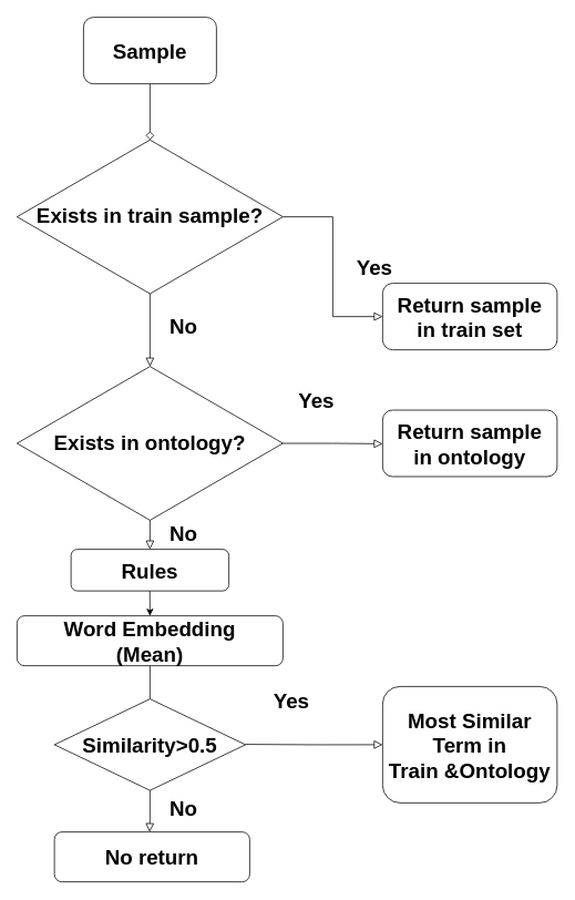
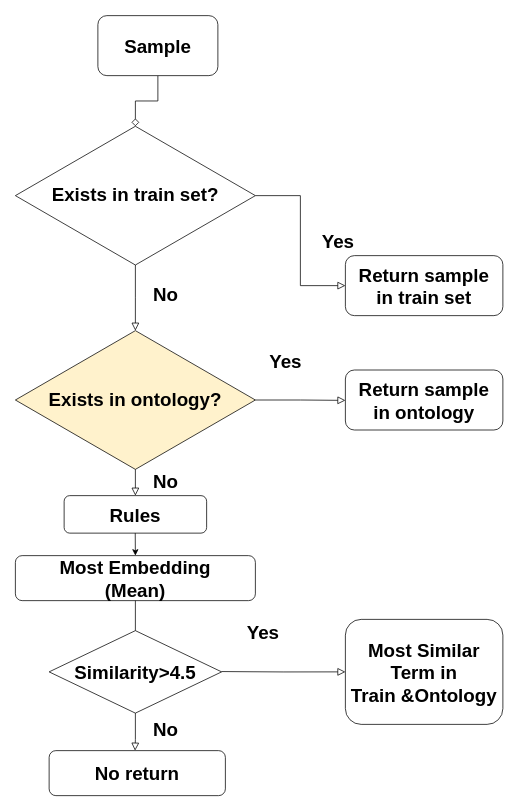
- <mxCell id="3" value="&lt;font style=&quot;font-size: 25px&quot;&gt;Sample&lt;/font&gt;" style="rounded=1;whiteSpace=wrap;html=1;fontSize=12;glass=0;strokeWidth=1;shadow=0;fontStyle=1" parent="1" vertex="1"><mxGeometry x="100" y="20" width="160" height="80" as="geometry" /></mxCell>
+ <mxCell id="3" value="&lt;font style=&quot;font-size: 25px&quot;&gt;Sample&lt;/font&gt;" style="rounded=1;whiteSpace=wrap;html=1;fontSize=12;glass=0;strokeWidth=1;shadow=0;fontStyle=1" parent="1" vertex="1"><mxGeometry x="130" y="20" width="160" height="80" as="geometry" /></mxCell>
- <mxCell id="6" value="&lt;font style=&quot;font-size: 25px&quot;&gt;&lt;b&gt;Exists in train sample?&lt;/b&gt;&lt;/font&gt;" style="rhombus;whiteSpace=wrap;html=1;shadow=0;fontFamily=Helvetica;fontSize=12;align=center;strokeWidth=1;spacing=6;spacingTop=-4;" parent="1" vertex="1"><mxGeometry x="20" y="167.5" width="320" height="185" as="geometry" /></mxCell>
+ <mxCell id="6" value="&lt;font style=&quot;font-size: 25px&quot;&gt;&lt;b&gt;Exists in train set?&lt;/b&gt;&lt;/font&gt;" style="rhombus;whiteSpace=wrap;html=1;shadow=0;fontFamily=Helvetica;fontSize=12;align=center;strokeWidth=1;spacing=6;spacingTop=-4;" parent="1" vertex="1"><mxGeometry x="20" y="167.5" width="320" height="185" as="geometry" /></mxCell>
- <mxCell id="9" value="&lt;font style=&quot;font-size: 25px&quot;&gt;&lt;b&gt;Exists in ontology?&lt;/b&gt;&lt;/font&gt;" style="rhombus;whiteSpace=wrap;html=1;shadow=0;fontFamily=Helvetica;fontSize=12;align=center;strokeWidth=1;spacing=6;spacingTop=-4;" parent="1" vertex="1"><mxGeometry x="20" y="440" width="320" height="185" as="geometry" /></mxCell>
+ <mxCell id="9" value="&lt;font style=&quot;font-size: 25px&quot;&gt;&lt;b&gt;Exists in ontology?&lt;/b&gt;&lt;/font&gt;" style="rhombus;whiteSpace=wrap;html=1;shadow=0;fontFamily=Helvetica;fontSize=12;align=center;strokeWidth=1;spacing=6;spacingTop=-4;fillColor=#fff2cc;" parent="1" vertex="1"><mxGeometry x="20" y="440" width="320" height="185" as="geometry" /></mxCell>
- <mxCell id="13" value="Word Embedding&lt;br&gt;(Mean)" style="rounded=1;whiteSpace=wrap;html=1;fontSize=25;fontStyle=1" parent="1" vertex="1"><mxGeometry x="20" y="740" width="320" height="60" as="geometry" /></mxCell>
+ <mxCell id="13" value="Most Embedding&lt;br&gt;(Mean)" style="rounded=1;whiteSpace=wrap;html=1;fontSize=25;fontStyle=1" parent="1" vertex="1"><mxGeometry x="20" y="740" width="320" height="60" as="geometry" /></mxCell>
- <mxCell id="14" value="Similarity&amp;gt;0.5" style="rhombus;whiteSpace=wrap;html=1;fontSize=25;fontStyle=1" parent="1" vertex="1"><mxGeometry x="65" y="840" width="230" height="110" as="geometry" /></mxCell>
+ <mxCell id="14" value="Similarity&amp;gt;4.5" style="rhombus;whiteSpace=wrap;html=1;fontSize=25;fontStyle=1" parent="1" vertex="1"><mxGeometry x="65" y="840" width="230" height="110" as="geometry" /></mxCell>
